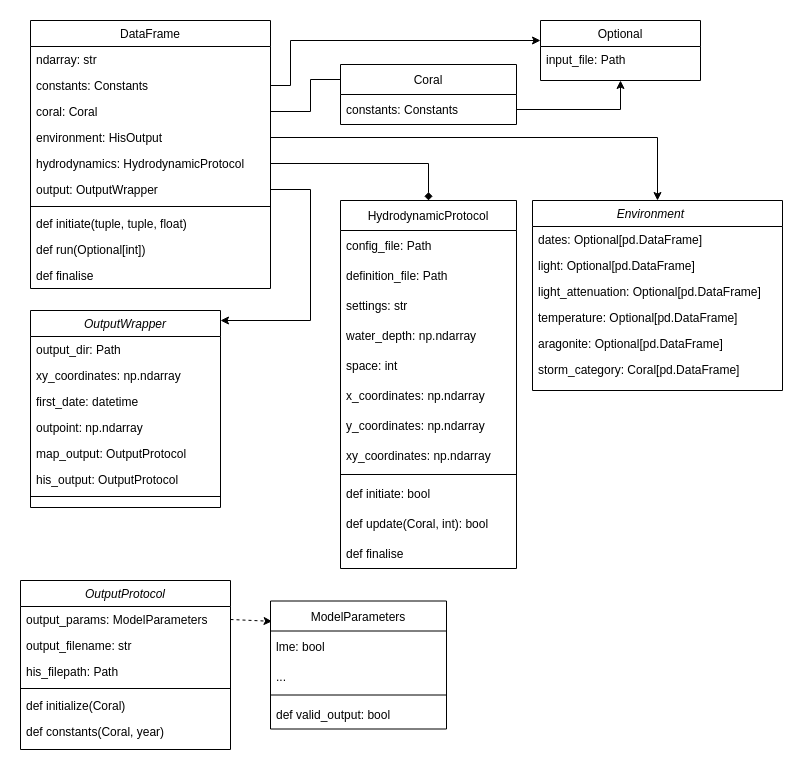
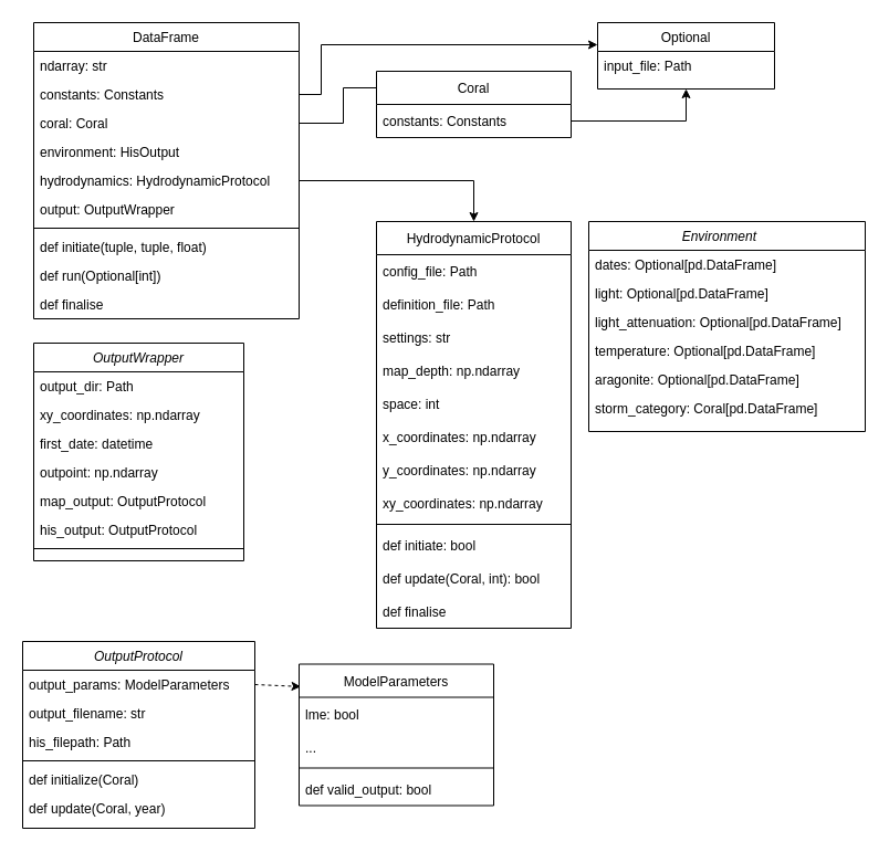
- <mxCell id="63" style="edgeStyle=orthogonalEdgeStyle;rounded=0;orthogonalLoop=1;jettySize=auto;html=1;exitX=1;exitY=0.5;exitDx=0;exitDy=0;entryX=0.5;entryY=0;entryDx=0;entryDy=0;" edge="1" parent="1" source="15" target="2"><mxGeometry relative="1" as="geometry"><Array as="points"><mxPoint x="657" y="137" /></Array></mxGeometry></mxCell>
- <mxCell id="57" style="edgeStyle=orthogonalEdgeStyle;rounded=0;orthogonalLoop=1;jettySize=auto;html=1;exitX=1;exitY=0.5;exitDx=0;exitDy=0;endArrow=diamond;" parent="1" source="16" target="44" edge="1"><mxGeometry relative="1" as="geometry"><Array as="points"><mxPoint x="428" y="163" /></Array><mxPoint x="300" y="173" as="sourcePoint" /><mxPoint x="1060" y="130" as="targetPoint" /></mxGeometry></mxCell>
+ <mxCell id="57" style="edgeStyle=orthogonalEdgeStyle;rounded=0;orthogonalLoop=1;jettySize=auto;html=1;exitX=1;exitY=0.5;exitDx=0;exitDy=0;" parent="1" source="16" target="44" edge="1"><mxGeometry relative="1" as="geometry"><Array as="points"><mxPoint x="428" y="163" /></Array><mxPoint x="300" y="173" as="sourcePoint" /><mxPoint x="1060" y="130" as="targetPoint" /></mxGeometry></mxCell>
- <mxCell id="38" style="edgeStyle=orthogonalEdgeStyle;rounded=0;orthogonalLoop=1;jettySize=auto;html=1;exitX=1;exitY=0.5;exitDx=0;exitDy=0;" parent="1" source="17" target="23" edge="1"><mxGeometry relative="1" as="geometry"><mxPoint x="330" y="147" as="sourcePoint" /><mxPoint x="350" y="230" as="targetPoint" /><Array as="points"><mxPoint x="310" y="189" /><mxPoint x="310" y="320" /><mxPoint x="125" y="320" /></Array></mxGeometry></mxCell>
- <mxCell id="48" value="water_depth: np.ndarray" style="text;strokeColor=none;fillColor=none;align=left;verticalAlign=middle;spacingLeft=4;spacingRight=4;overflow=hidden;points=[[0,0.5],[1,0.5]];portConstraint=eastwest;rotatable=0;" parent="44" vertex="1"><mxGeometry y="120" width="176" height="30" as="geometry" /></mxCell>
+ <mxCell id="48" value="map_depth: np.ndarray" style="text;strokeColor=none;fillColor=none;align=left;verticalAlign=middle;spacingLeft=4;spacingRight=4;overflow=hidden;points=[[0,0.5],[1,0.5]];portConstraint=eastwest;rotatable=0;" parent="44" vertex="1"><mxGeometry y="120" width="176" height="30" as="geometry" /></mxCell>
- <mxCell id="37" value="def constants(Coral, year)" style="text;align=left;verticalAlign=top;spacingLeft=4;spacingRight=4;overflow=hidden;rotatable=0;points=[[0,0.5],[1,0.5]];portConstraint=eastwest;" parent="31" vertex="1"><mxGeometry y="138" width="210" height="26" as="geometry" /></mxCell>
+ <mxCell id="37" value="def update(Coral, year)" style="text;align=left;verticalAlign=top;spacingLeft=4;spacingRight=4;overflow=hidden;rotatable=0;points=[[0,0.5],[1,0.5]];portConstraint=eastwest;" parent="31" vertex="1"><mxGeometry y="138" width="210" height="26" as="geometry" /></mxCell>
